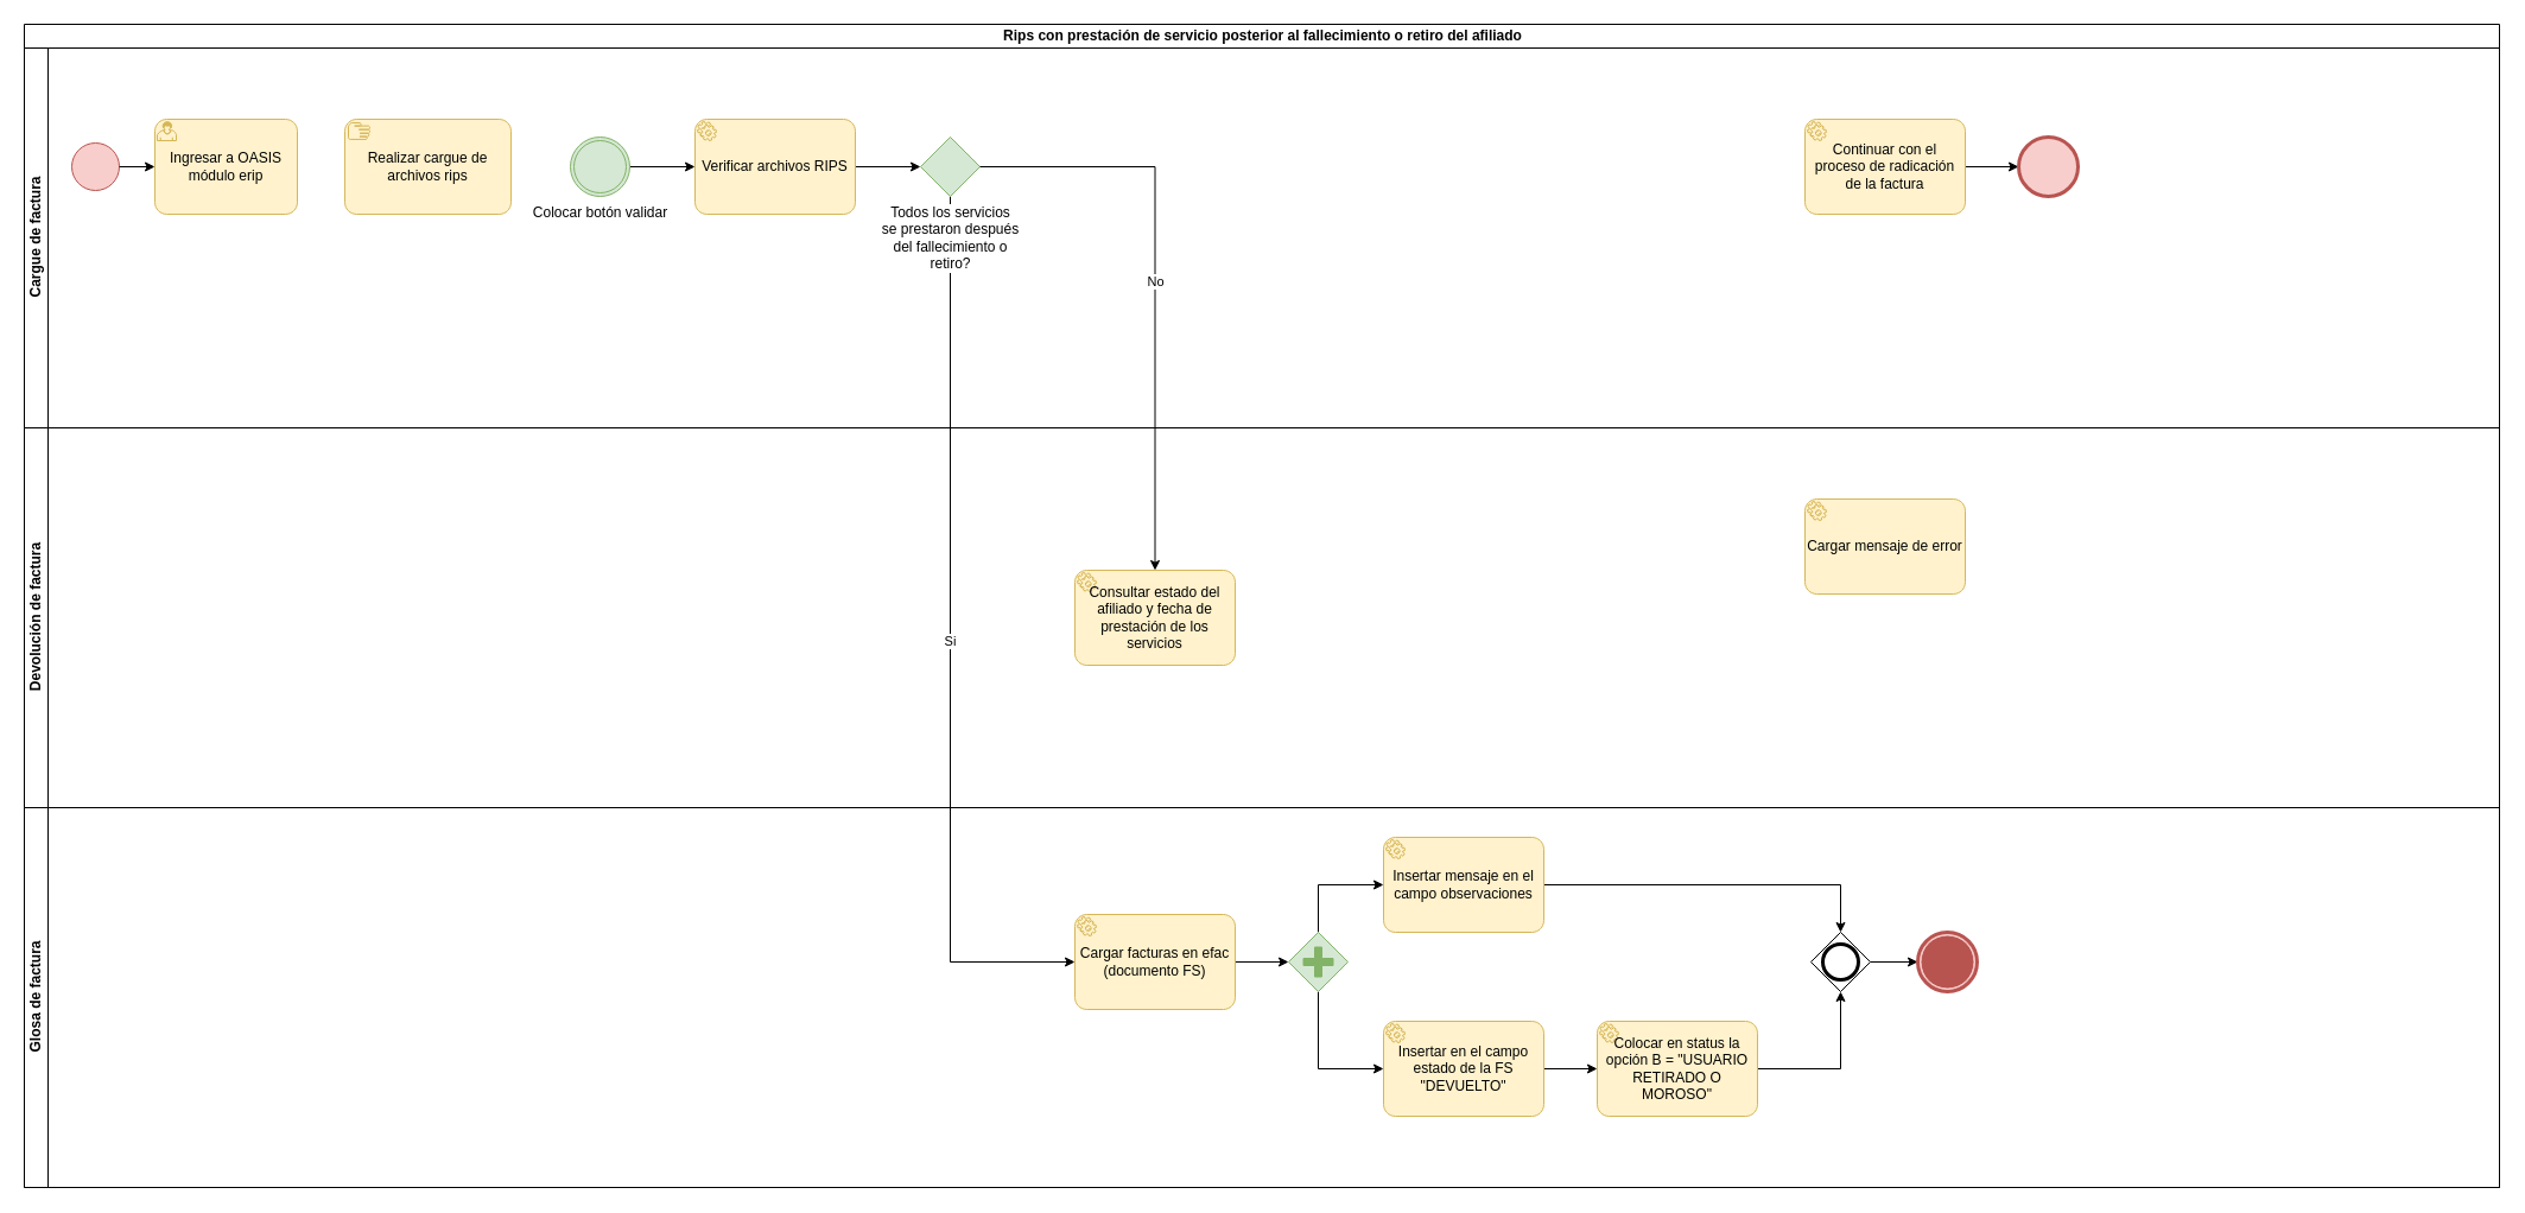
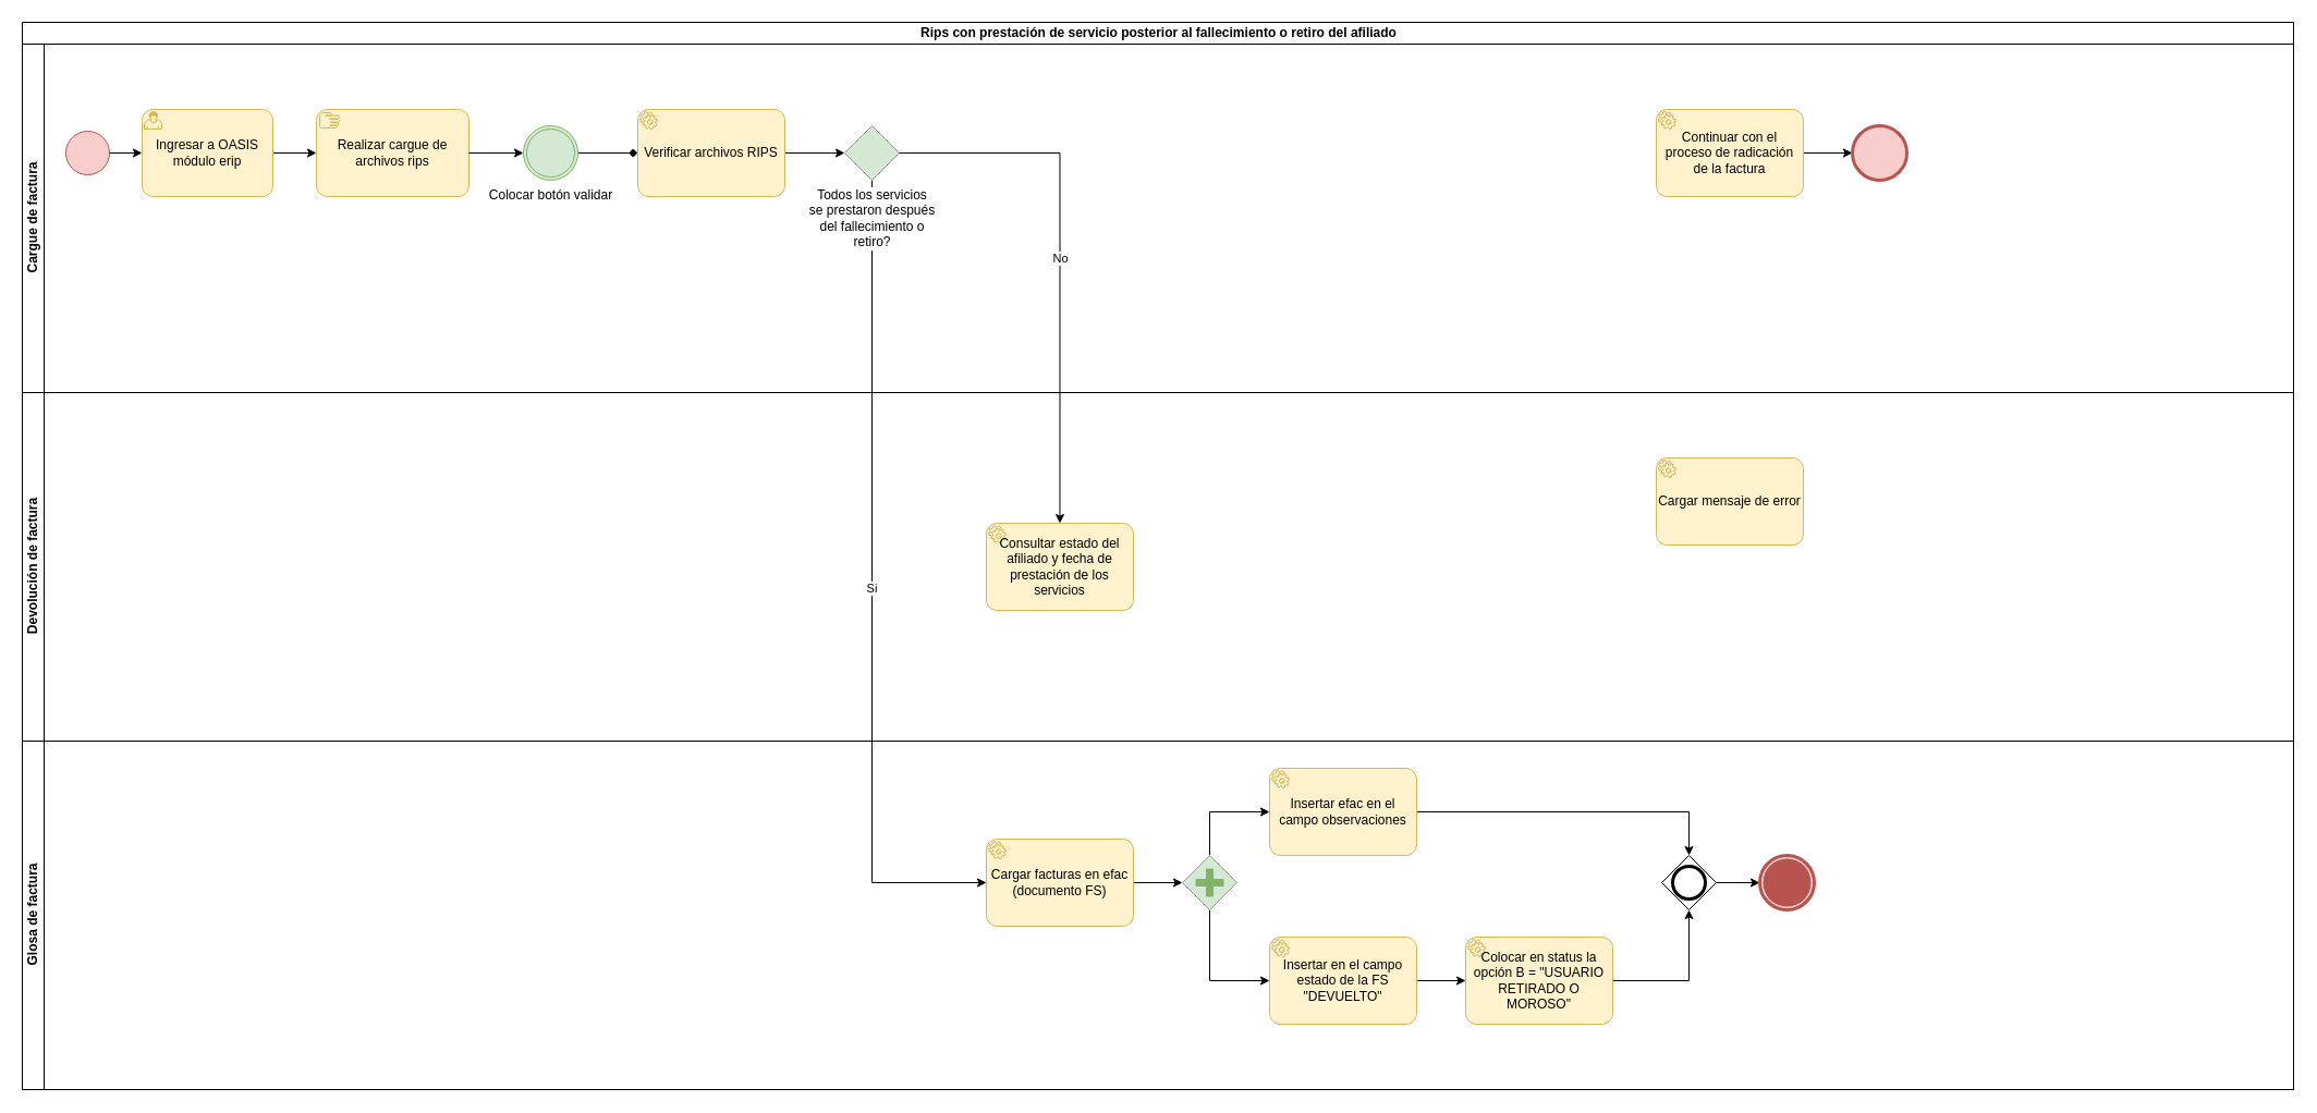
+ <mxCell id="7" style="edgeStyle=orthogonalEdgeStyle;rounded=0;orthogonalLoop=1;jettySize=auto;html=1;" parent="4" source="8" target="6" edge="1"><mxGeometry relative="1" as="geometry"><mxPoint x="270" y="100" as="targetPoint" /></mxGeometry></mxCell>
+ <mxCell id="10" style="edgeStyle=orthogonalEdgeStyle;rounded=0;orthogonalLoop=1;jettySize=auto;html=1;entryX=0;entryY=0.5;entryDx=0;entryDy=0;entryPerimeter=0;" parent="4" source="6" target="12" edge="1"><mxGeometry relative="1" as="geometry"><mxPoint x="460" y="100" as="targetPoint" /></mxGeometry></mxCell>
- <mxCell id="11" style="edgeStyle=orthogonalEdgeStyle;rounded=0;orthogonalLoop=1;jettySize=auto;html=1;entryX=0;entryY=0.5;entryDx=0;entryDy=0;entryPerimeter=0;" parent="4" source="12" target="14" edge="1"><mxGeometry relative="1" as="geometry"><mxPoint x="560" y="100" as="targetPoint" /></mxGeometry></mxCell>
+ <mxCell id="11" style="edgeStyle=orthogonalEdgeStyle;rounded=0;orthogonalLoop=1;jettySize=auto;html=1;entryX=0;entryY=0.5;entryDx=0;entryDy=0;entryPerimeter=0;endArrow=diamond;" parent="4" source="12" target="14" edge="1"><mxGeometry relative="1" as="geometry"><mxPoint x="560" y="100" as="targetPoint" /></mxGeometry></mxCell>
- <mxCell id="29" value="&lt;font style=&quot;vertical-align: inherit;&quot;&gt;&lt;font style=&quot;vertical-align: inherit;&quot;&gt;Insertar mensaje en el campo observaciones&lt;/font&gt;&lt;/font&gt;" style="points=[[0.25,0,0],[0.5,0,0],[0.75,0,0],[1,0.25,0],[1,0.5,0],[1,0.75,0],[0.75,1,0],[0.5,1,0],[0.25,1,0],[0,0.75,0],[0,0.5,0],[0,0.25,0]];shape=mxgraph.bpmn.task;whiteSpace=wrap;rectStyle=rounded;size=10;html=1;container=1;expand=0;collapsible=0;taskMarker=service;fillColor=#fff2cc;strokeColor=#d6b656;" vertex="1" parent="22"><mxGeometry x="1145" y="25" width="135" height="80" as="geometry" /></mxCell>
+ <mxCell id="29" value="&lt;font style=&quot;vertical-align: inherit;&quot;&gt;&lt;font style=&quot;vertical-align: inherit;&quot;&gt;Insertar efac en el campo observaciones&lt;/font&gt;&lt;/font&gt;" style="points=[[0.25,0,0],[0.5,0,0],[0.75,0,0],[1,0.25,0],[1,0.5,0],[1,0.75,0],[0.75,1,0],[0.5,1,0],[0.25,1,0],[0,0.75,0],[0,0.5,0],[0,0.25,0]];shape=mxgraph.bpmn.task;whiteSpace=wrap;rectStyle=rounded;size=10;html=1;container=1;expand=0;collapsible=0;taskMarker=service;fillColor=#fff2cc;strokeColor=#d6b656;" vertex="1" parent="22"><mxGeometry x="1145" y="25" width="135" height="80" as="geometry" /></mxCell>
